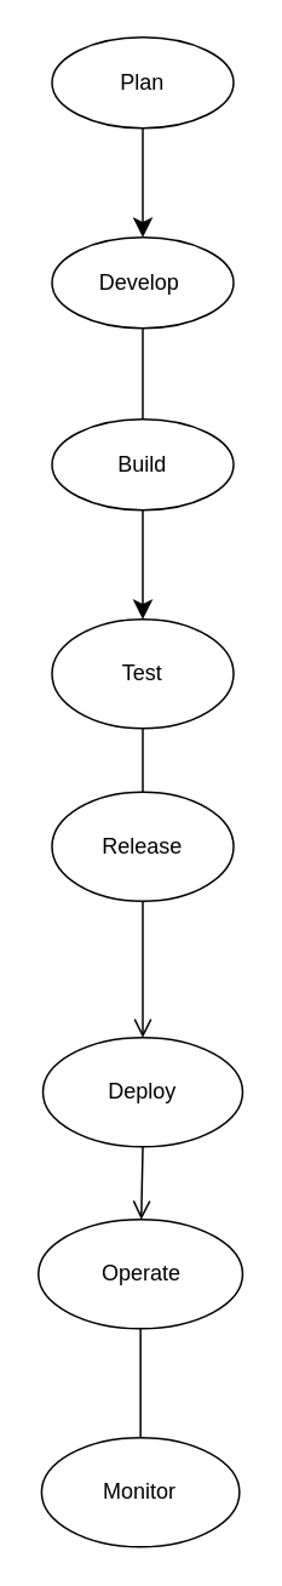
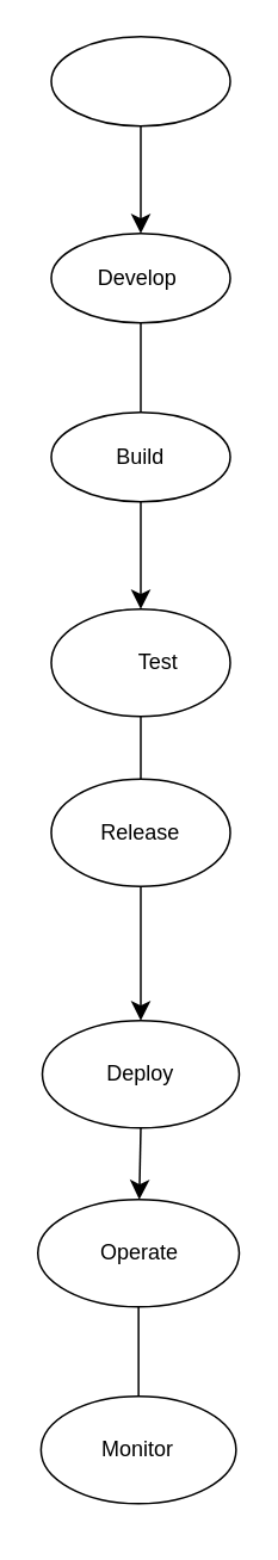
- <mxCell id="14" value="Plan" style="text;html=1;align=center;verticalAlign=middle;whiteSpace=wrap;rounded=0;" vertex="1" parent="1"><mxGeometry x="48" y="30" width="60" height="30" as="geometry" /></mxCell>
- <mxCell id="13" value="Test" style="text;html=1;align=center;verticalAlign=middle;whiteSpace=wrap;rounded=0;" vertex="1" parent="1"><mxGeometry x="48" y="355" width="60" height="30" as="geometry" /></mxCell>
+ <mxCell id="13" value="Test" style="text;html=1;align=center;verticalAlign=middle;whiteSpace=wrap;rounded=0;" vertex="1" parent="1"><mxGeometry x="58" y="355" width="60" height="30" as="geometry" /></mxCell>
- <mxCell id="15" value="" style="endArrow=open;html=1;rounded=0;fontSize=12;startSize=8;endSize=8;curved=1;exitX=0.5;exitY=1;exitDx=0;exitDy=0;" edge="1" parent="1" source="10" target="16"><mxGeometry width="50" height="50" relative="1" as="geometry"><mxPoint x="78" y="530" as="sourcePoint" /><mxPoint x="78" y="590" as="targetPoint" /></mxGeometry></mxCell>
+ <mxCell id="15" value="" style="endArrow=classic;html=1;rounded=0;fontSize=12;startSize=8;endSize=8;curved=1;exitX=0.5;exitY=1;exitDx=0;exitDy=0;" edge="1" parent="1" source="10" target="16"><mxGeometry width="50" height="50" relative="1" as="geometry"><mxPoint x="78" y="530" as="sourcePoint" /><mxPoint x="78" y="590" as="targetPoint" /></mxGeometry></mxCell>
- <mxCell id="17" value="" style="endArrow=open;html=1;rounded=0;fontSize=12;startSize=8;endSize=8;curved=1;exitX=0.5;exitY=1;exitDx=0;exitDy=0;" edge="1" parent="1" source="16" target="18"><mxGeometry width="50" height="50" relative="1" as="geometry"><mxPoint x="48" y="610" as="sourcePoint" /><mxPoint x="78" y="690" as="targetPoint" /></mxGeometry></mxCell>
+ <mxCell id="17" value="" style="endArrow=classic;html=1;rounded=0;fontSize=12;startSize=8;endSize=8;curved=1;exitX=0.5;exitY=1;exitDx=0;exitDy=0;" edge="1" parent="1" source="16" target="18"><mxGeometry width="50" height="50" relative="1" as="geometry"><mxPoint x="48" y="610" as="sourcePoint" /><mxPoint x="78" y="690" as="targetPoint" /></mxGeometry></mxCell>
- <mxCell id="20" value="Monitor" style="ellipse;whiteSpace=wrap;html=1;" vertex="1" parent="1"><mxGeometry x="22.25" y="790" width="109" height="60" as="geometry" /></mxCell>
+ <mxCell id="20" value="Monitor" style="ellipse;whiteSpace=wrap;html=1;" vertex="1" parent="1"><mxGeometry x="22.25" y="780" width="109" height="60" as="geometry" /></mxCell>
